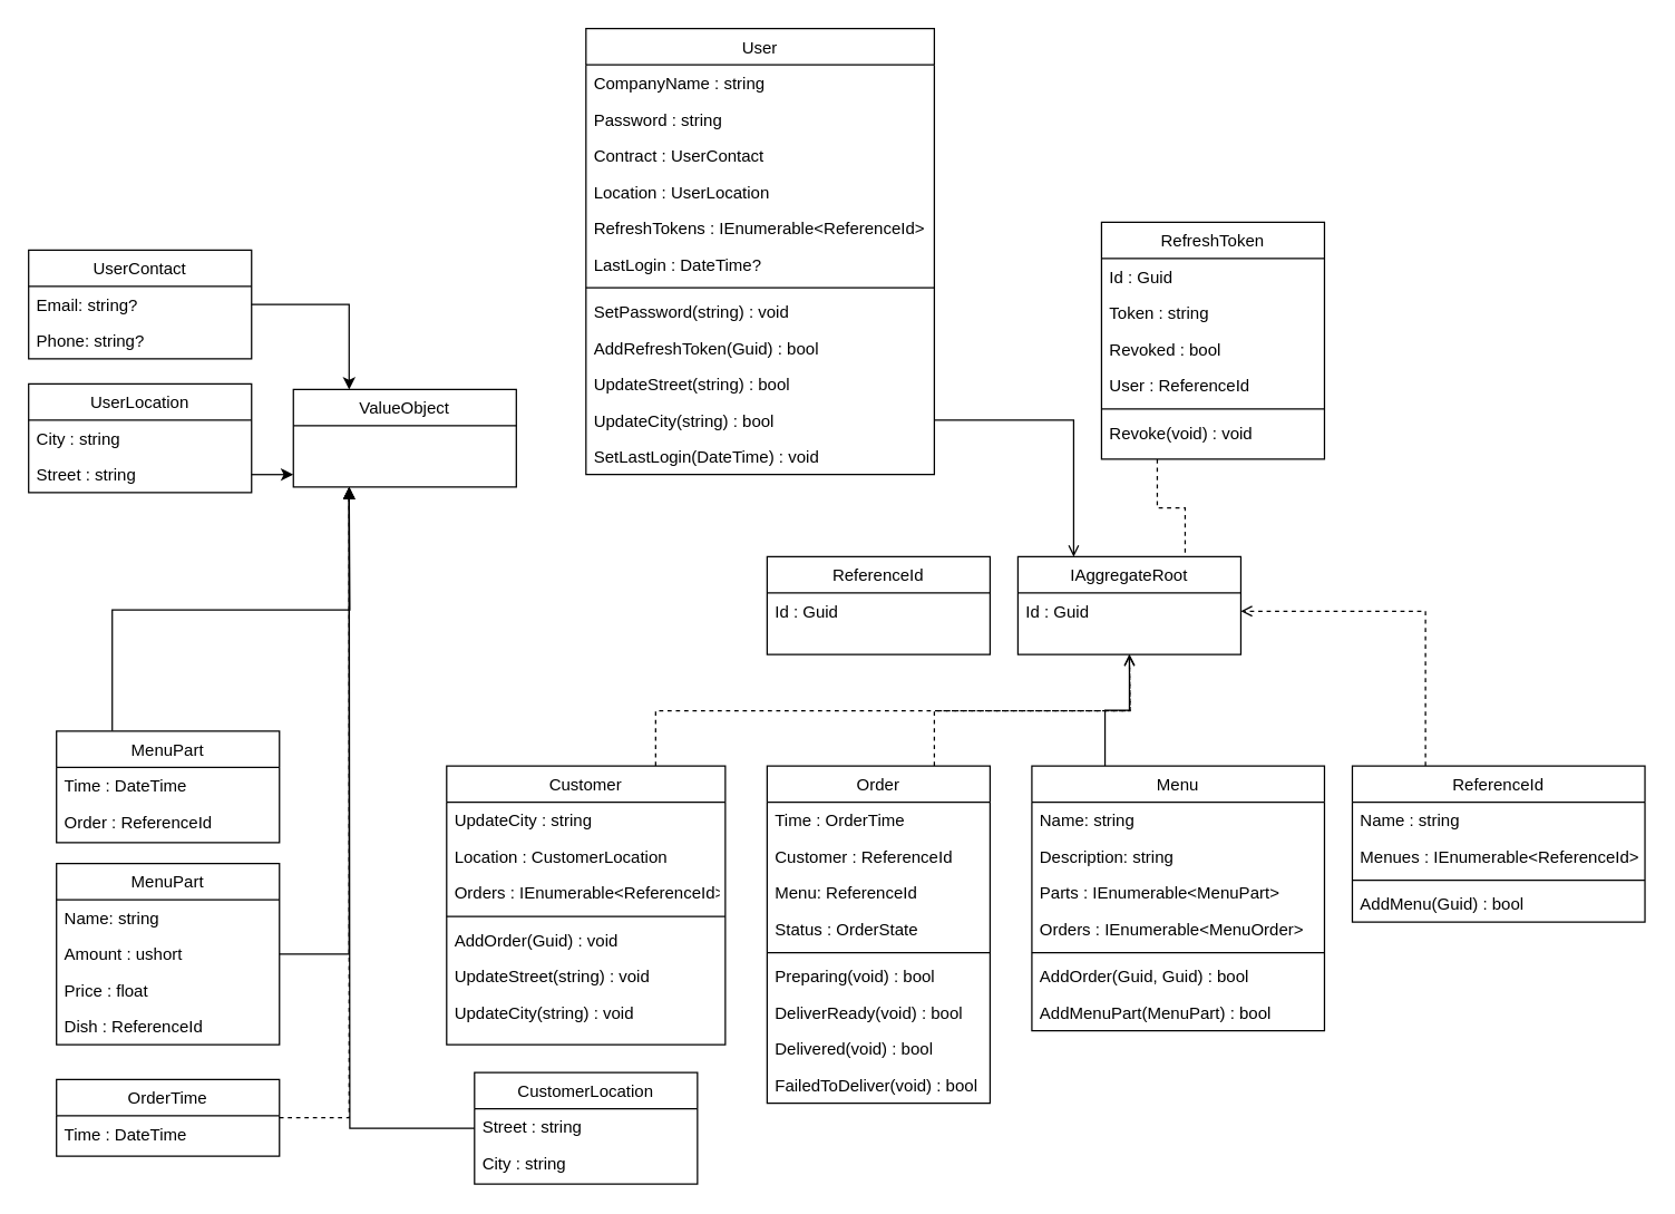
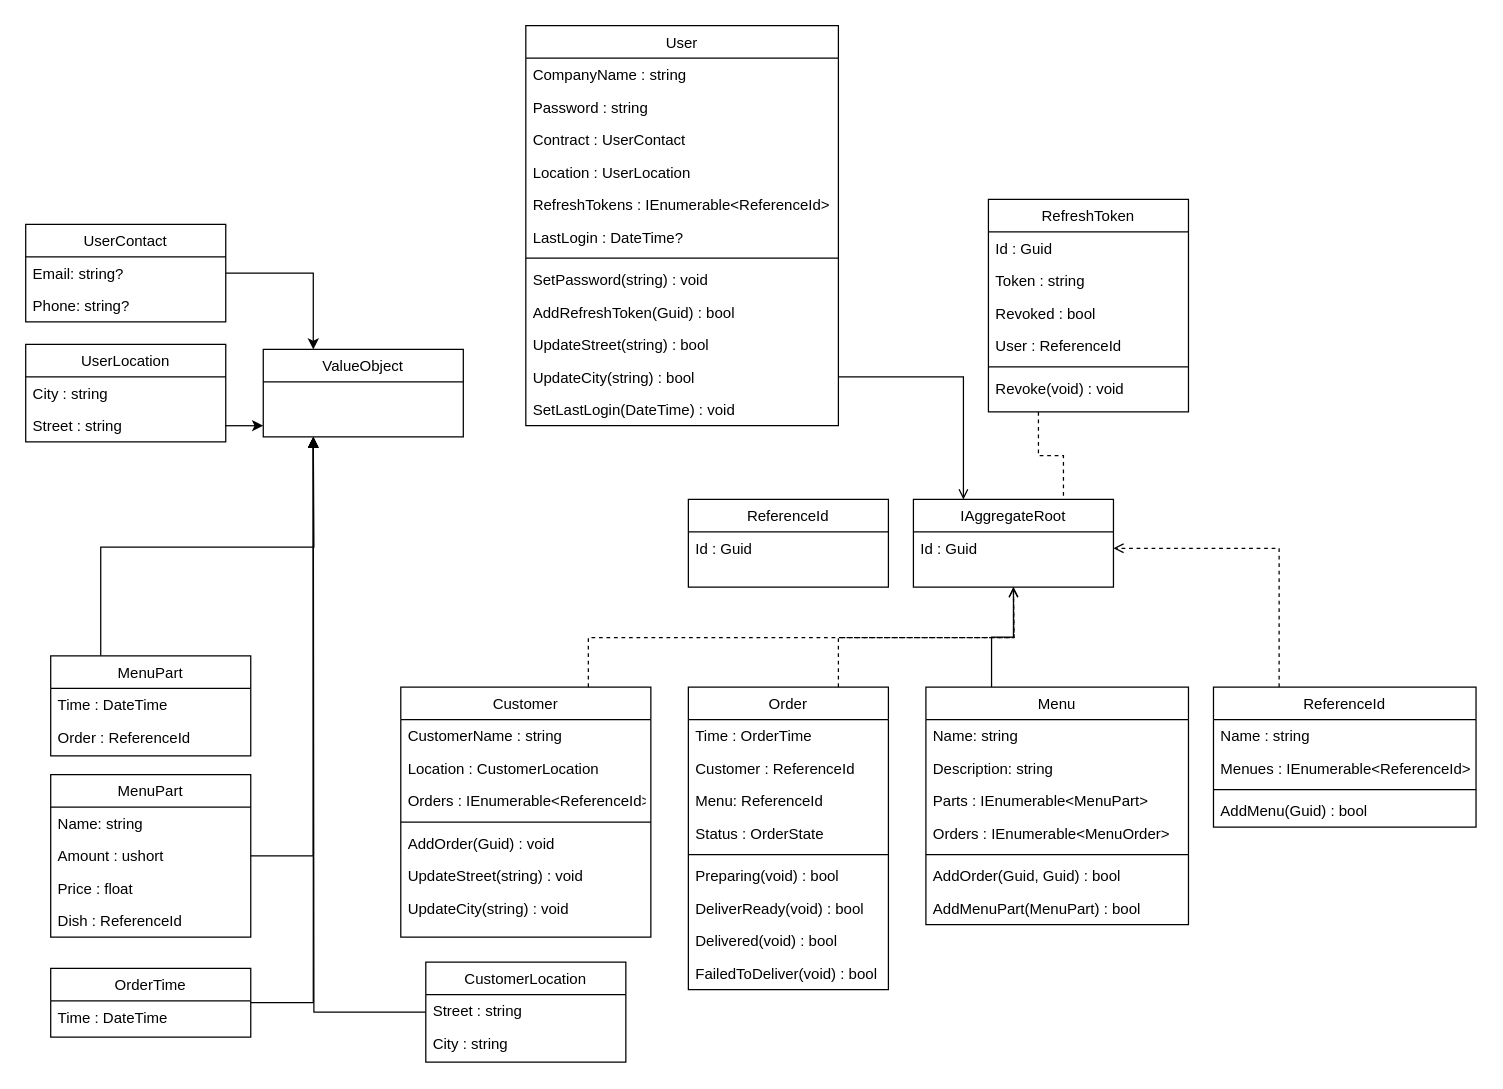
- <mxCell id="42" value="UpdateCity : string" style="text;align=left;verticalAlign=top;spacingLeft=4;spacingRight=4;overflow=hidden;rotatable=0;points=[[0,0.5],[1,0.5]];portConstraint=eastwest;strokeColor=none;" vertex="1" parent="41"><mxGeometry y="26" width="200" height="26" as="geometry" /></mxCell>
+ <mxCell id="42" value="CustomerName : string" style="text;align=left;verticalAlign=top;spacingLeft=4;spacingRight=4;overflow=hidden;rotatable=0;points=[[0,0.5],[1,0.5]];portConstraint=eastwest;strokeColor=none;" vertex="1" parent="41"><mxGeometry y="26" width="200" height="26" as="geometry" /></mxCell>
- <mxCell id="37" style="edgeStyle=orthogonalEdgeStyle;rounded=0;orthogonalLoop=1;jettySize=auto;html=1;exitX=1;exitY=0.5;exitDx=0;exitDy=0;entryX=0.25;entryY=1;entryDx=0;entryDy=0;endArrow=block;endFill=1;dashed=1;" edge="1" parent="1" source="38" target="13"><mxGeometry relative="1" as="geometry" /></mxCell>
+ <mxCell id="37" style="edgeStyle=orthogonalEdgeStyle;rounded=0;orthogonalLoop=1;jettySize=auto;html=1;exitX=1;exitY=0.5;exitDx=0;exitDy=0;entryX=0.25;entryY=1;entryDx=0;entryDy=0;endArrow=block;endFill=1;" edge="1" parent="1" source="38" target="13"><mxGeometry relative="1" as="geometry" /></mxCell>
